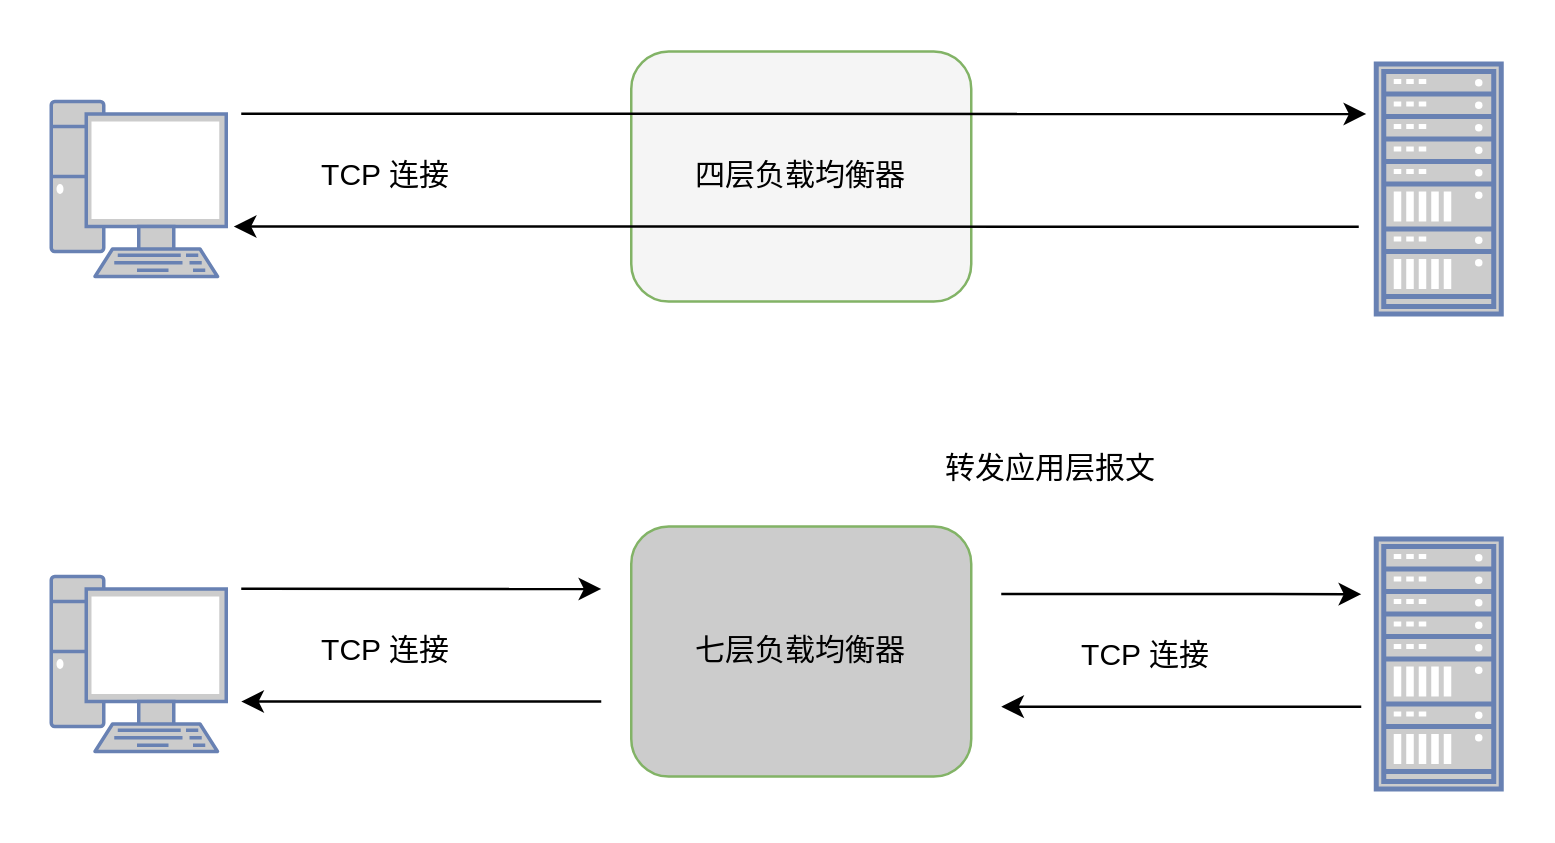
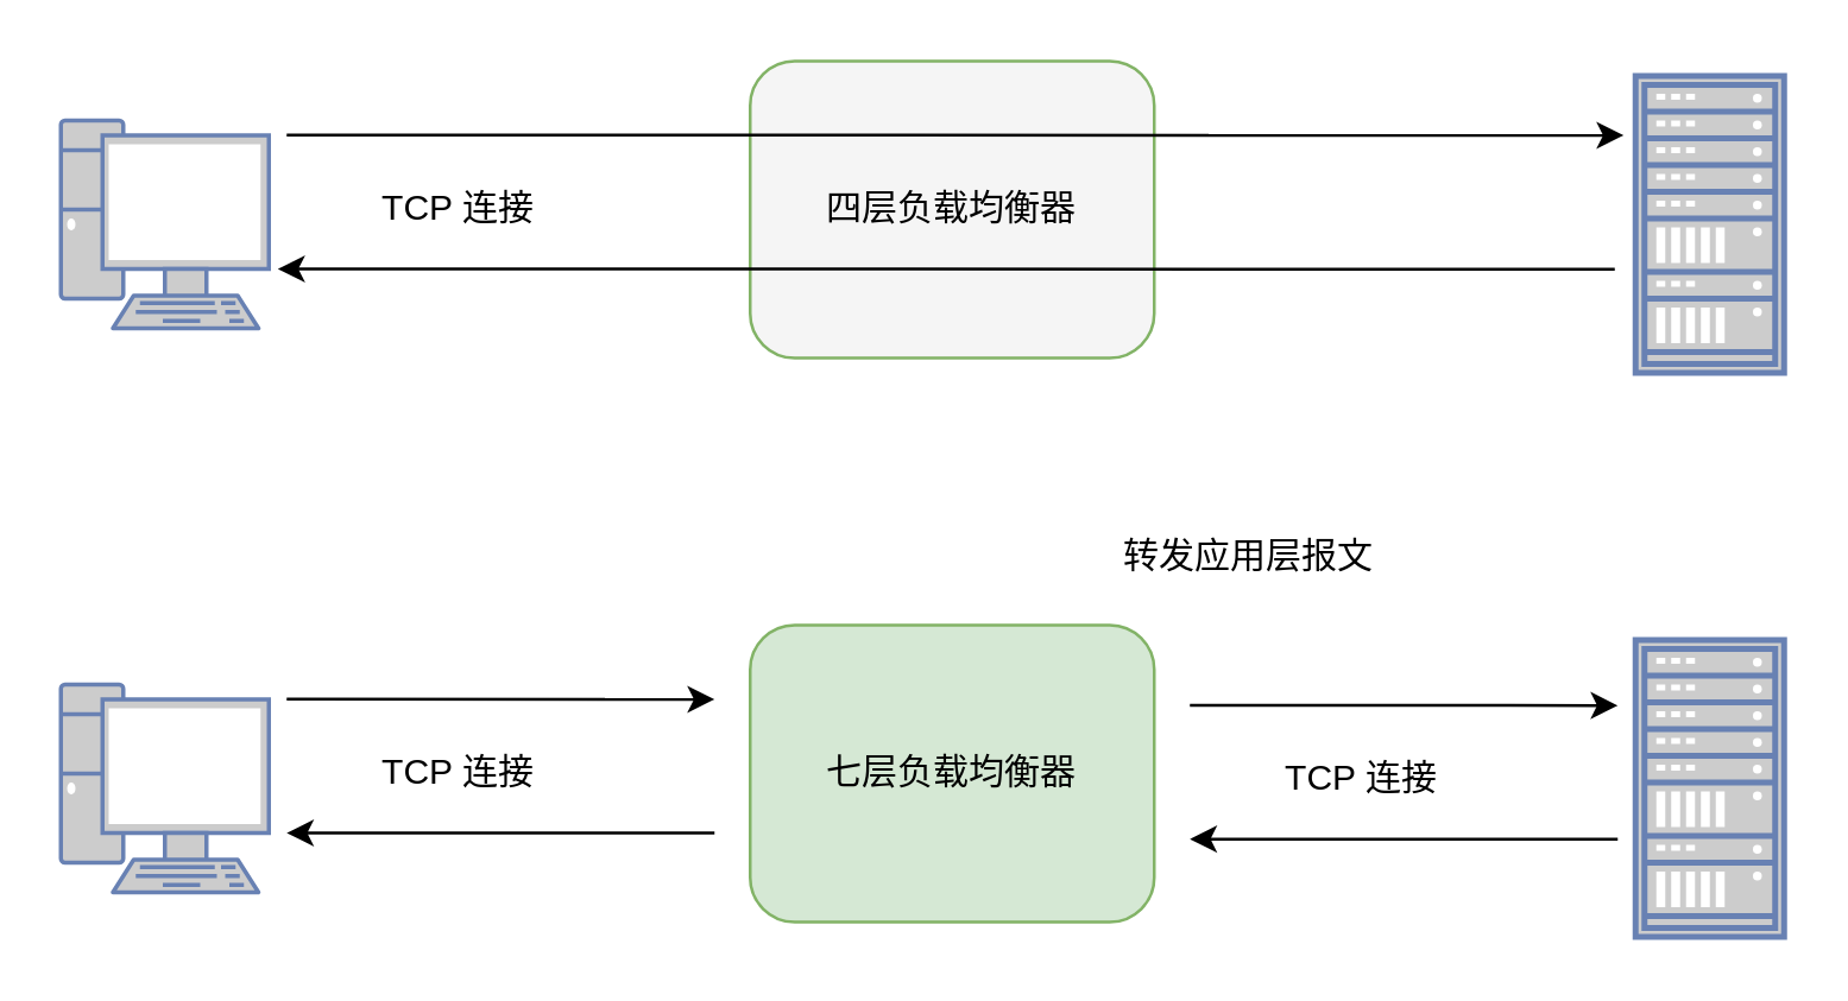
- <mxCell id="10" value="七层负载均衡器" style="rounded=1;whiteSpace=wrap;html=1;fillColor=#cccccc;strokeColor=#82b366;" vertex="1" parent="1"><mxGeometry x="252" y="210" width="136" height="100" as="geometry" /></mxCell>
+ <mxCell id="10" value="七层负载均衡器" style="rounded=1;whiteSpace=wrap;html=1;fillColor=#d5e8d4;strokeColor=#82b366;" vertex="1" parent="1"><mxGeometry x="252" y="210" width="136" height="100" as="geometry" /></mxCell>
